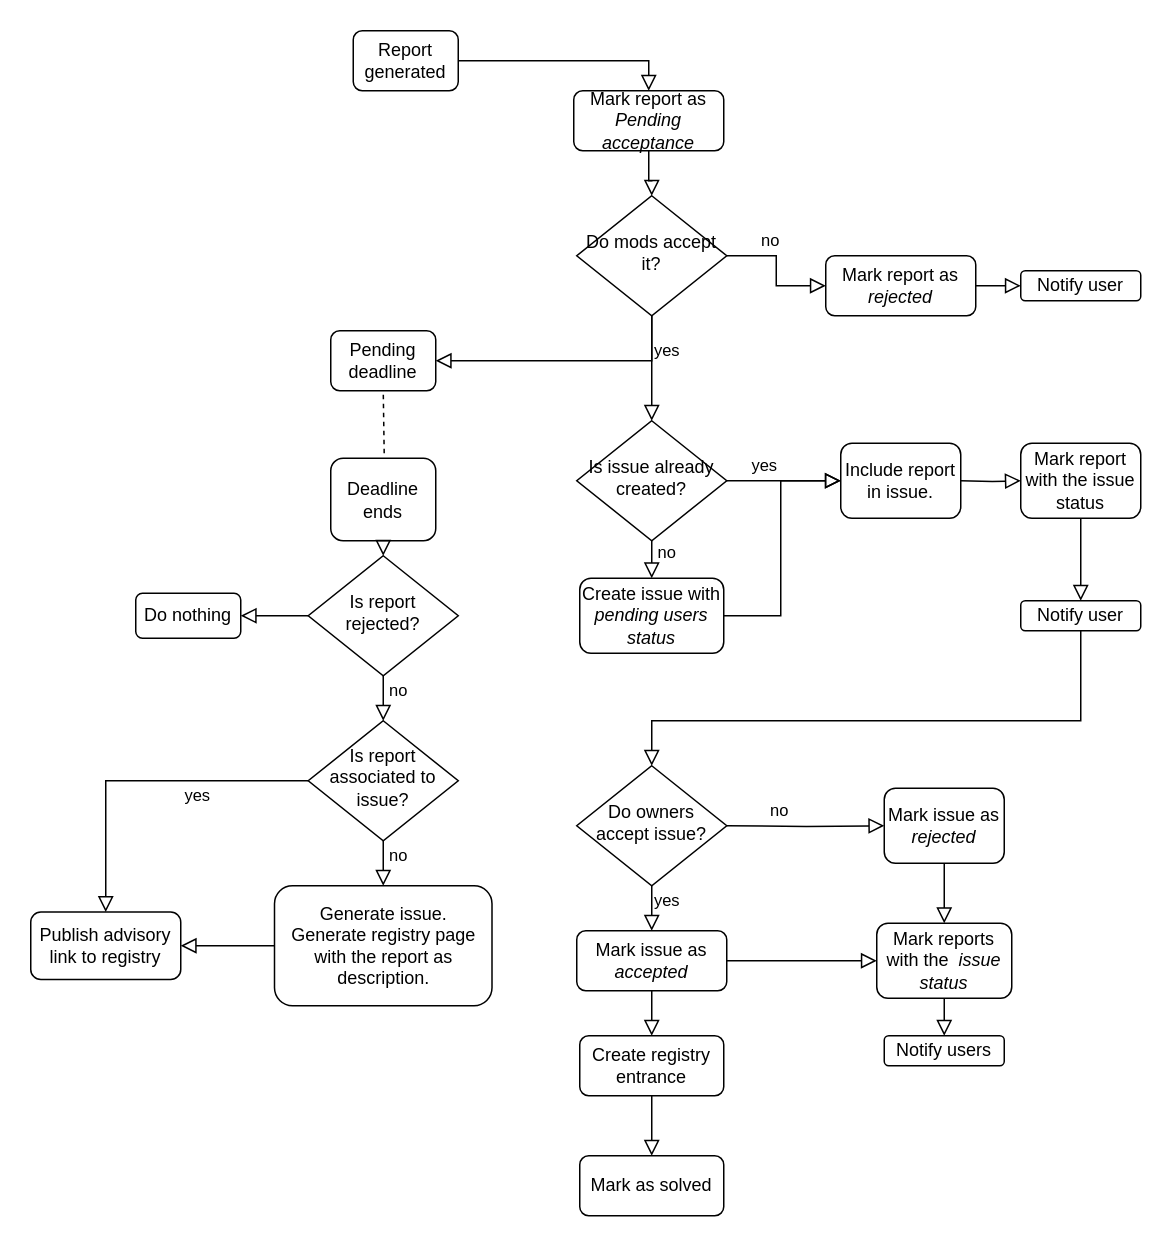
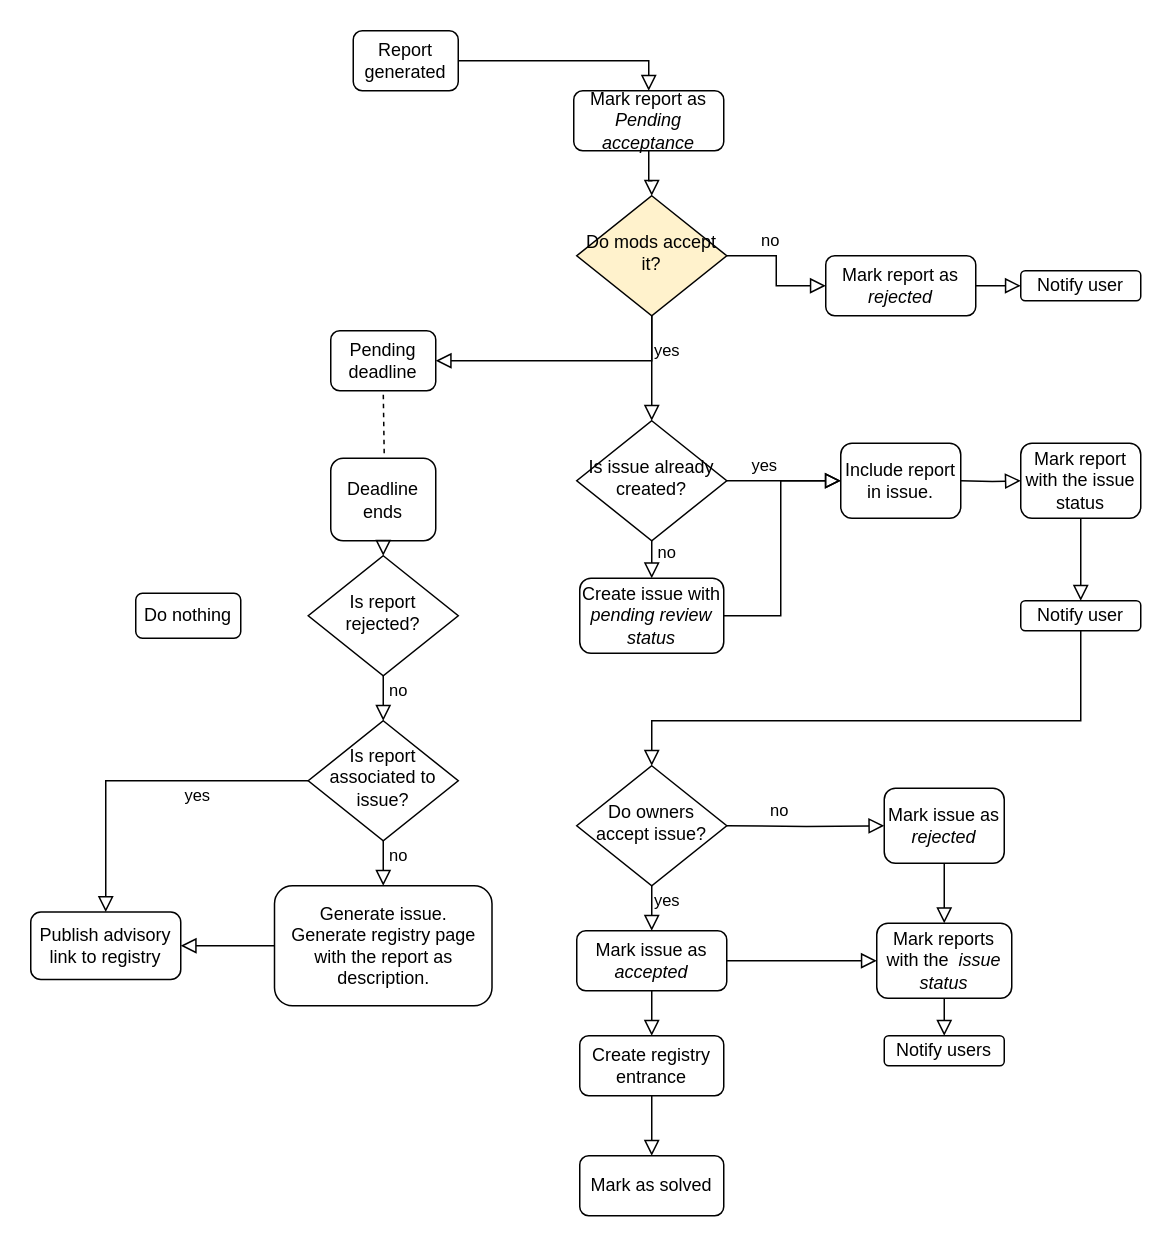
- <mxCell id="4" value="Do mods accept it?" style="rhombus;whiteSpace=wrap;html=1;shadow=0;fontFamily=Helvetica;fontSize=12;align=center;strokeWidth=1;spacing=6;spacingTop=-4;" parent="1" vertex="1"><mxGeometry x="384" y="130" width="100" height="80" as="geometry" /></mxCell>
+ <mxCell id="4" value="Do mods accept it?" style="rhombus;whiteSpace=wrap;html=1;shadow=0;fontFamily=Helvetica;fontSize=12;align=center;strokeWidth=1;spacing=6;spacingTop=-4;fillColor=#fff2cc;" parent="1" vertex="1"><mxGeometry x="384" y="130" width="100" height="80" as="geometry" /></mxCell>
- <mxCell id="51" value="" style="rounded=0;html=1;jettySize=auto;orthogonalLoop=1;fontSize=11;endArrow=block;endFill=0;endSize=8;strokeWidth=1;shadow=0;labelBackgroundColor=none;edgeStyle=orthogonalEdgeStyle;entryX=1;entryY=0.5;entryDx=0;entryDy=0;" edge="1" parent="1" source="41" target="44"><mxGeometry x="-0.333" y="10" relative="1" as="geometry"><mxPoint x="210" y="410" as="sourcePoint" /><mxPoint x="170" y="430" as="targetPoint" /><mxPoint as="offset" /><Array as="points" /></mxGeometry></mxCell>
- <mxCell id="28" value="Create issue with &lt;i&gt;pending users status&lt;/i&gt; " style="rounded=1;whiteSpace=wrap;html=1;" parent="1" vertex="1"><mxGeometry x="386" y="385" width="96" height="50" as="geometry" /></mxCell>
+ <mxCell id="28" value="Create issue with &lt;i&gt;pending review status&lt;/i&gt; " style="rounded=1;whiteSpace=wrap;html=1;" parent="1" vertex="1"><mxGeometry x="386" y="385" width="96" height="50" as="geometry" /></mxCell>
